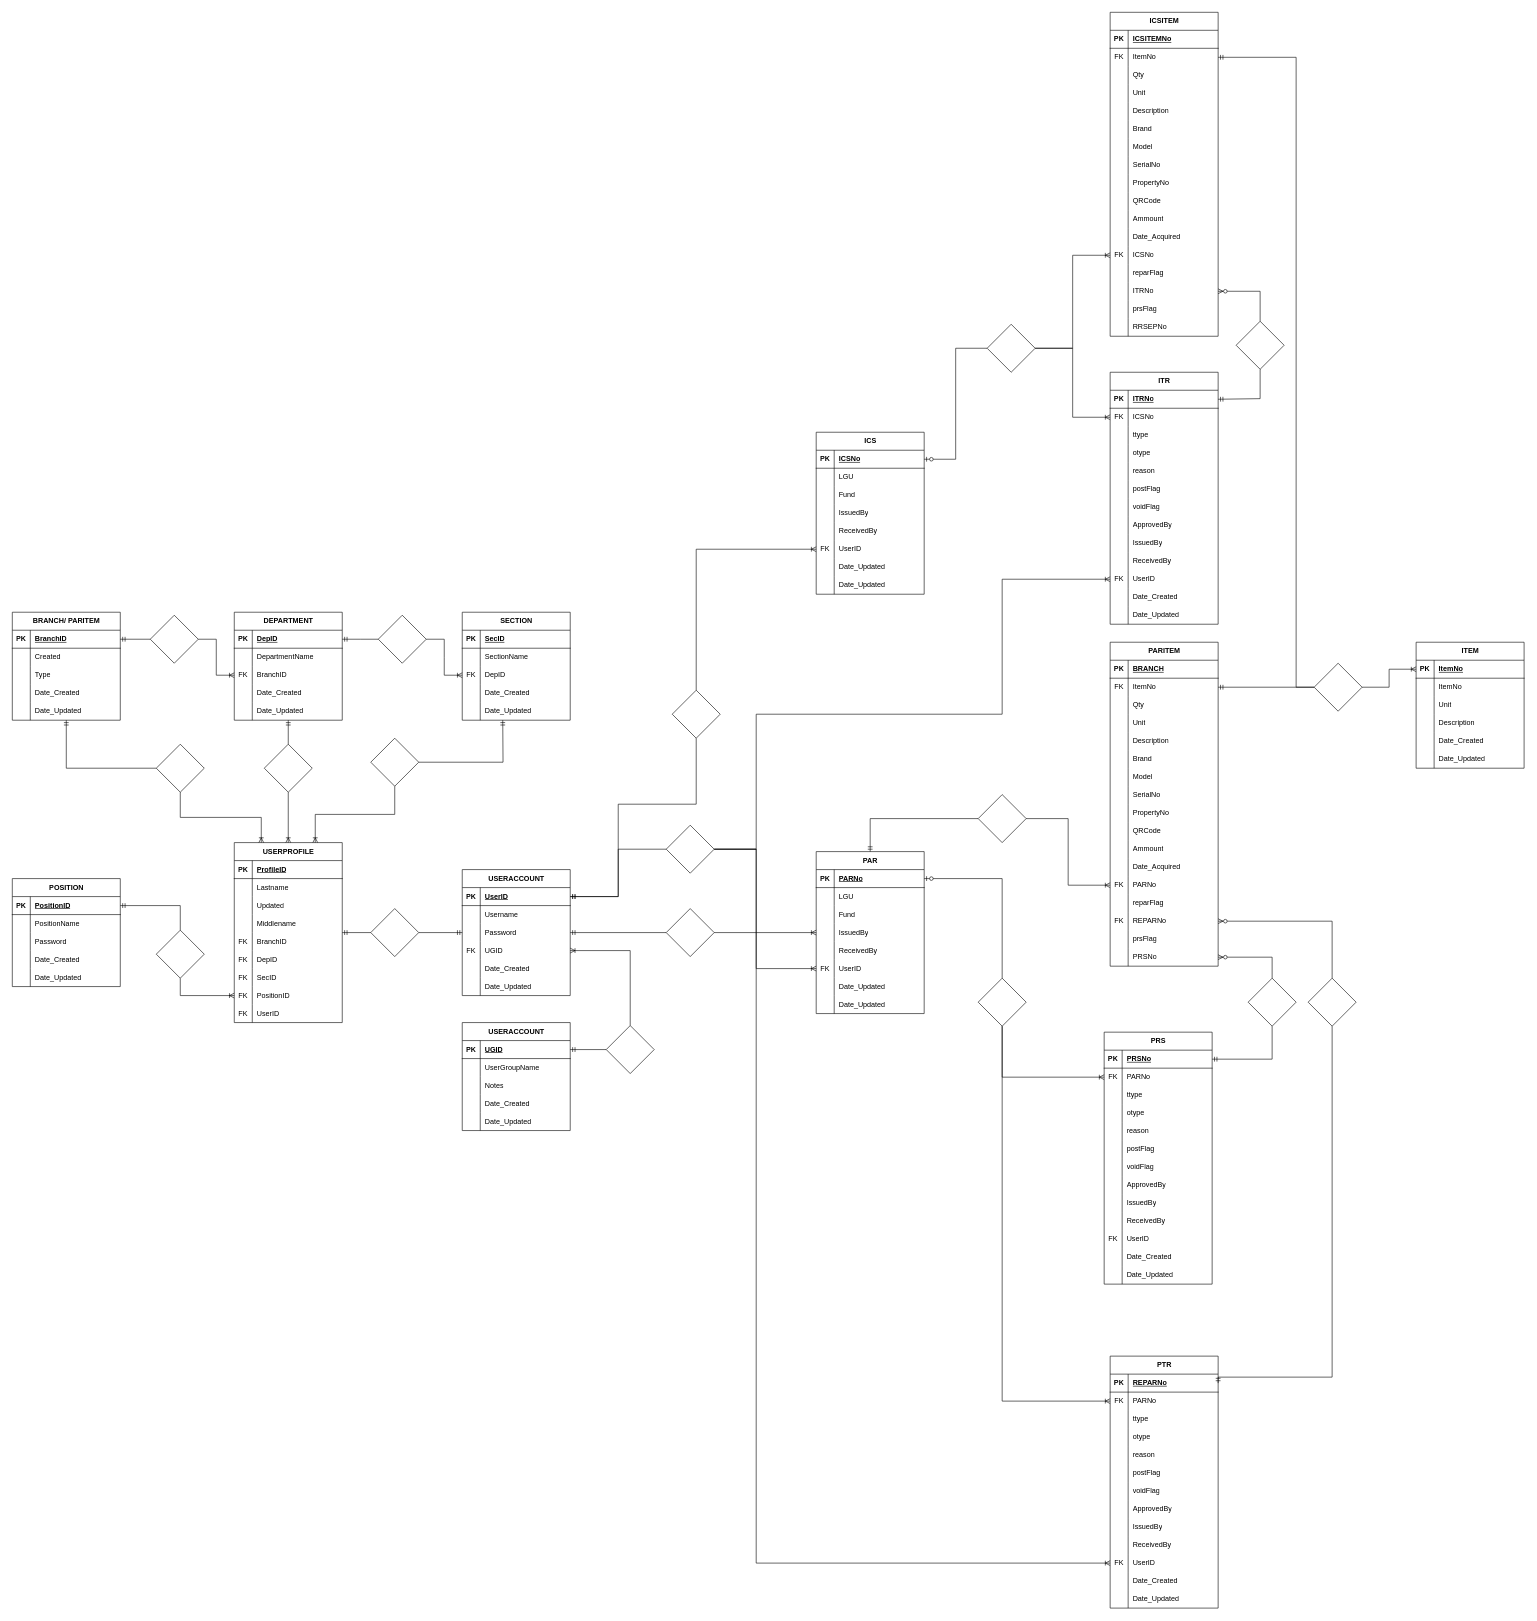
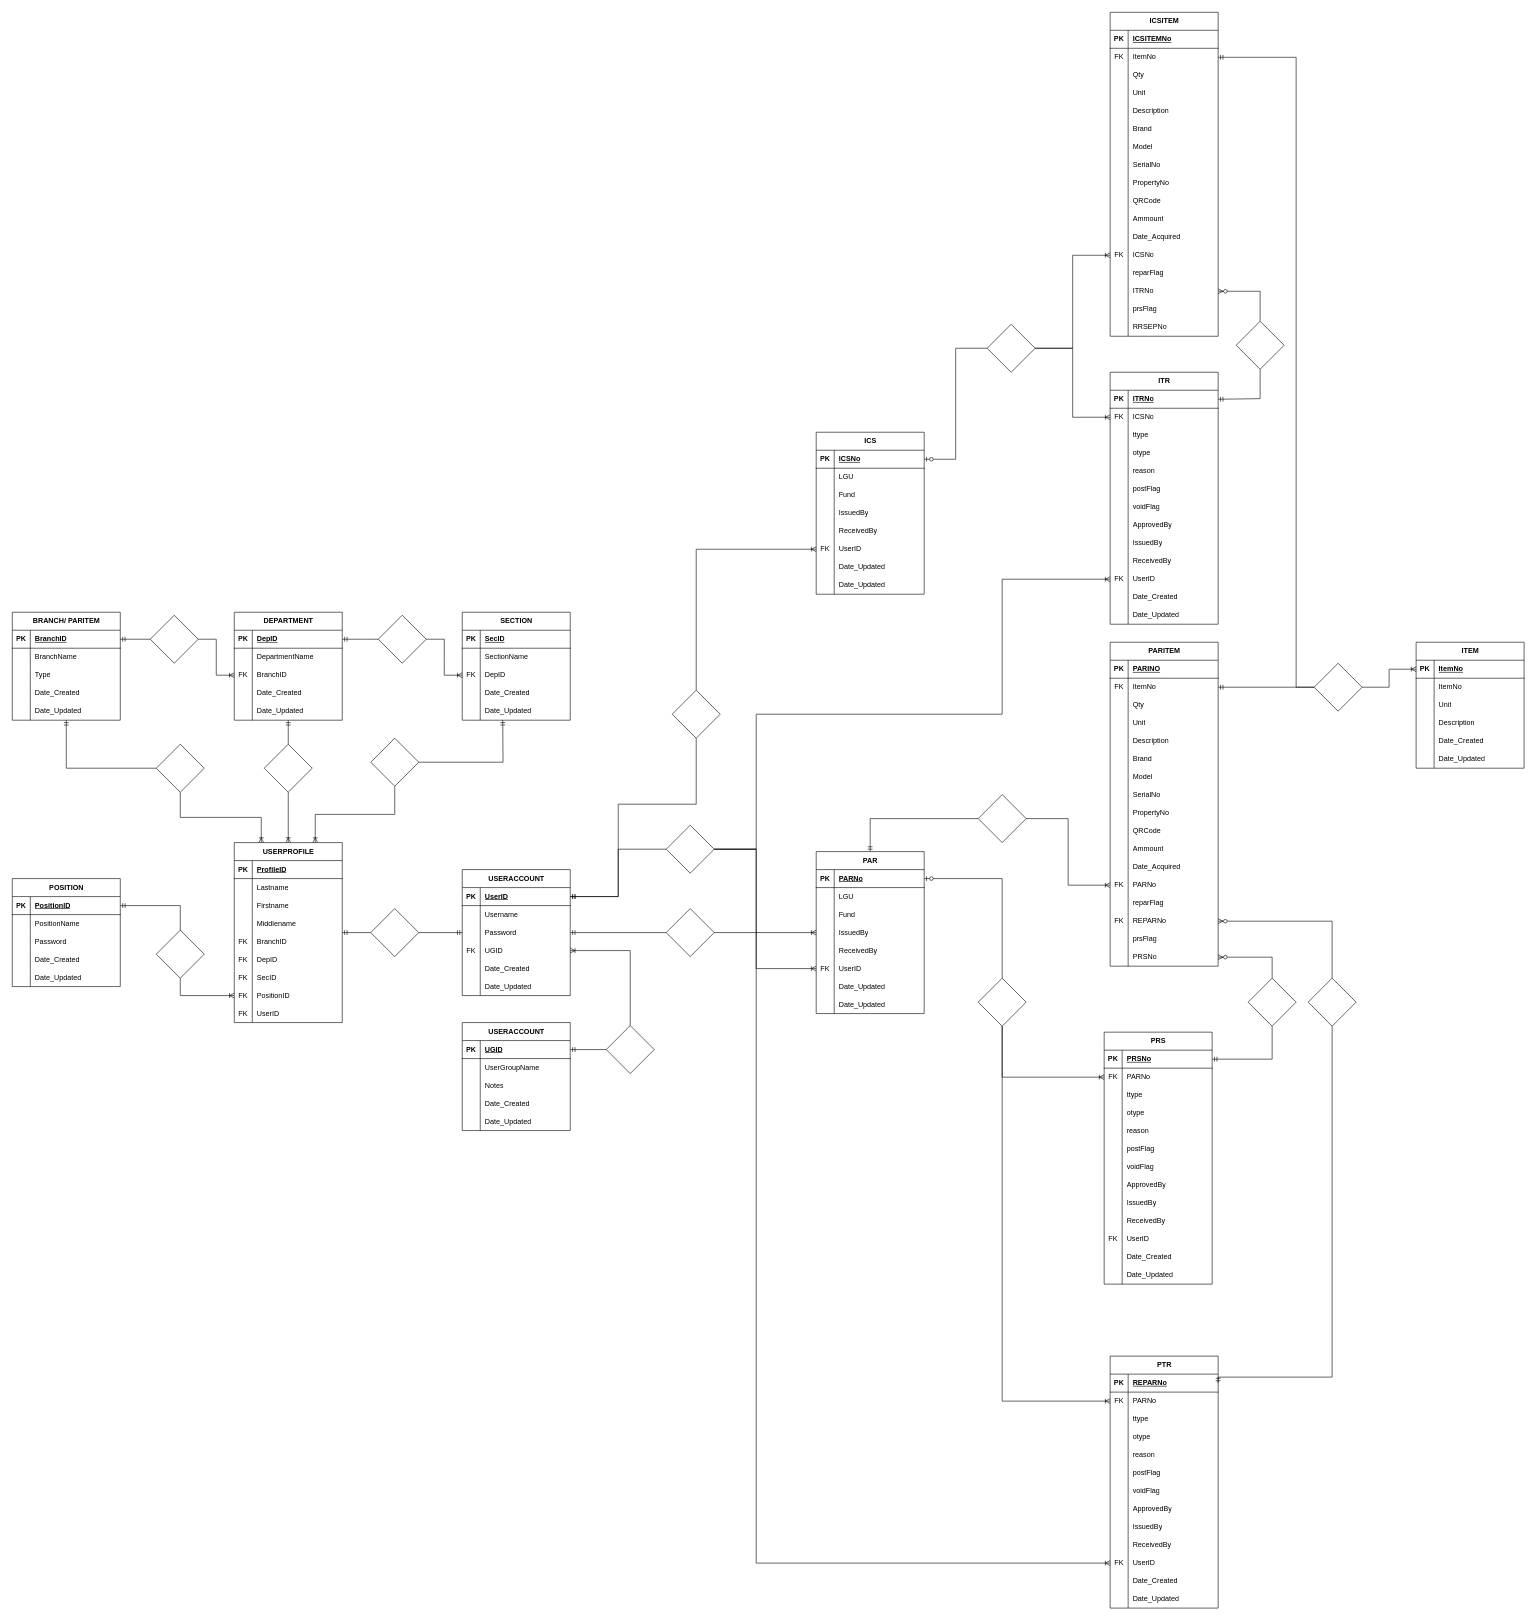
- <mxCell id="8" value="Created" style="shape=partialRectangle;connectable=0;fillColor=none;top=0;left=0;bottom=0;right=0;align=left;spacingLeft=6;overflow=hidden;whiteSpace=wrap;html=1;" parent="6" vertex="1"><mxGeometry x="30" width="150" height="30" as="geometry"><mxRectangle width="150" height="30" as="alternateBounds" /></mxGeometry></mxCell>
+ <mxCell id="8" value="BranchName" style="shape=partialRectangle;connectable=0;fillColor=none;top=0;left=0;bottom=0;right=0;align=left;spacingLeft=6;overflow=hidden;whiteSpace=wrap;html=1;" parent="6" vertex="1"><mxGeometry x="30" width="150" height="30" as="geometry"><mxRectangle width="150" height="30" as="alternateBounds" /></mxGeometry></mxCell>
- <mxCell id="181" value="BRANCH" style="shape=partialRectangle;connectable=0;fillColor=none;top=0;left=0;bottom=0;right=0;align=left;spacingLeft=6;fontStyle=5;overflow=hidden;whiteSpace=wrap;html=1;" parent="179" vertex="1"><mxGeometry x="30" width="150" height="30" as="geometry"><mxRectangle width="150" height="30" as="alternateBounds" /></mxGeometry></mxCell>
+ <mxCell id="181" value="PARINO" style="shape=partialRectangle;connectable=0;fillColor=none;top=0;left=0;bottom=0;right=0;align=left;spacingLeft=6;fontStyle=5;overflow=hidden;whiteSpace=wrap;html=1;" parent="179" vertex="1"><mxGeometry x="30" width="150" height="30" as="geometry"><mxRectangle width="150" height="30" as="alternateBounds" /></mxGeometry></mxCell>
- <mxCell id="84" value="Updated" style="shape=partialRectangle;connectable=0;fillColor=none;top=0;left=0;bottom=0;right=0;align=left;spacingLeft=6;overflow=hidden;whiteSpace=wrap;html=1;" parent="82" vertex="1"><mxGeometry x="30" width="150" height="30" as="geometry"><mxRectangle width="150" height="30" as="alternateBounds" /></mxGeometry></mxCell>
+ <mxCell id="84" value="Firstname" style="shape=partialRectangle;connectable=0;fillColor=none;top=0;left=0;bottom=0;right=0;align=left;spacingLeft=6;overflow=hidden;whiteSpace=wrap;html=1;" parent="82" vertex="1"><mxGeometry x="30" width="150" height="30" as="geometry"><mxRectangle width="150" height="30" as="alternateBounds" /></mxGeometry></mxCell>
